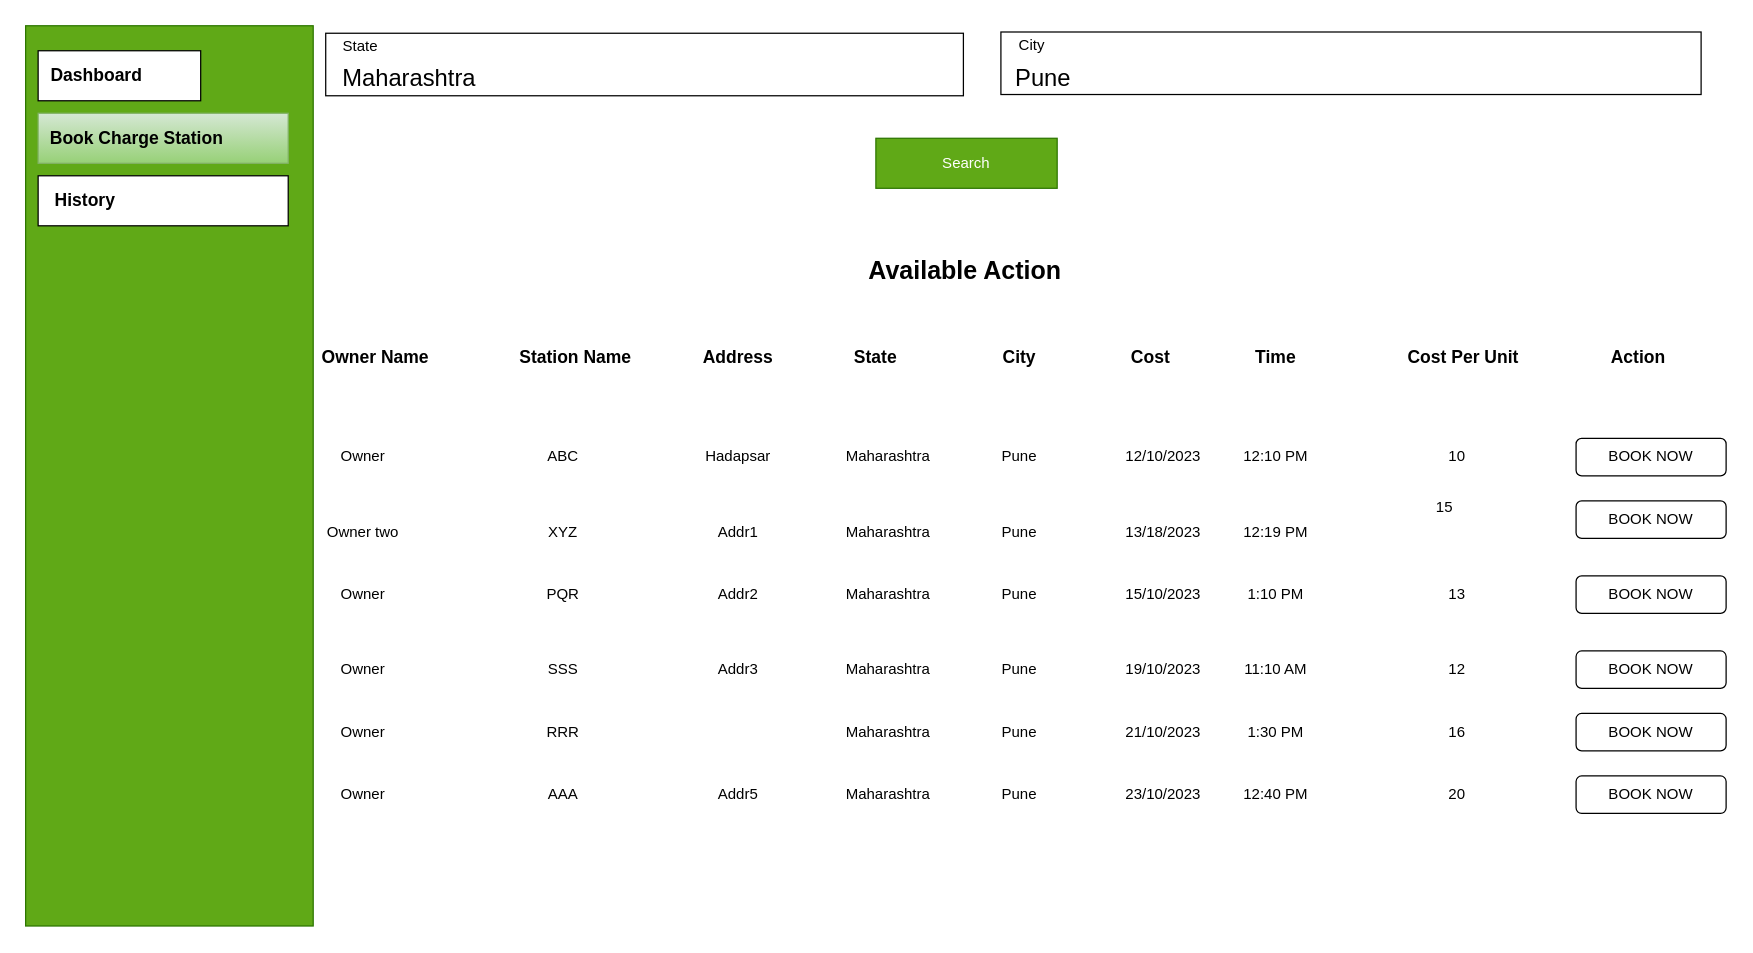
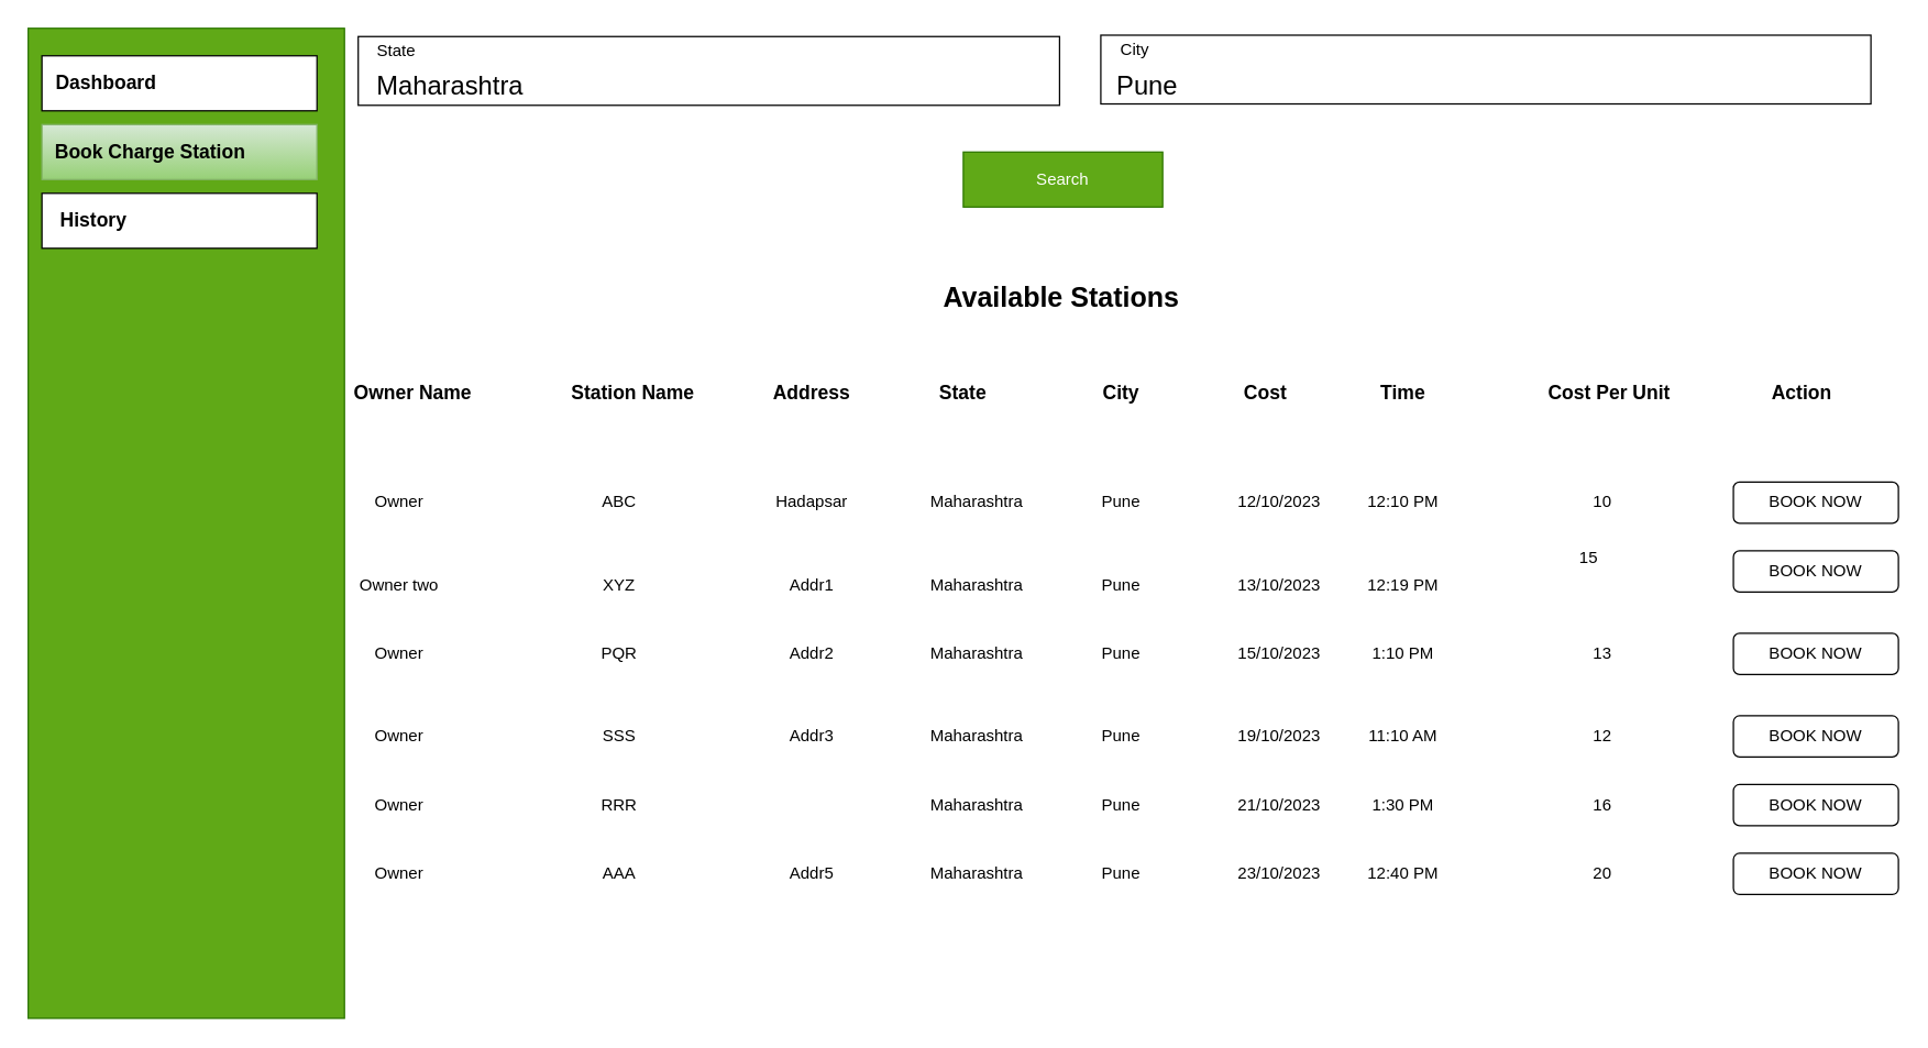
- <mxCell id="18" value="&lt;font size=&quot;1&quot;&gt;&lt;b&gt;&amp;nbsp;&amp;nbsp; &lt;/b&gt;&lt;b style=&quot;font-size: 14px;&quot;&gt;Dashboard&lt;/b&gt;&lt;/font&gt;" style="rounded=0;whiteSpace=wrap;html=1;align=left;" vertex="1" parent="1"><mxGeometry x="30" y="40" width="130" height="40" as="geometry" /></mxCell>
+ <mxCell id="18" value="&lt;font size=&quot;1&quot;&gt;&lt;b&gt;&amp;nbsp;&amp;nbsp; &lt;/b&gt;&lt;b style=&quot;font-size: 14px;&quot;&gt;Dashboard&lt;/b&gt;&lt;/font&gt;" style="rounded=0;whiteSpace=wrap;html=1;align=left;" vertex="1" parent="1"><mxGeometry x="30" y="40" width="200" height="40" as="geometry" /></mxCell>
- <mxCell id="7" value="&lt;font style=&quot;font-size: 20px;&quot;&gt;&lt;b&gt;Available Action&lt;/b&gt;&lt;/font&gt;" style="text;html=1;strokeColor=none;fillColor=none;align=center;verticalAlign=middle;whiteSpace=wrap;rounded=0;" vertex="1" parent="1"><mxGeometry x="620" y="190" width="302.5" height="50" as="geometry" /></mxCell>
+ <mxCell id="7" value="&lt;font style=&quot;font-size: 20px;&quot;&gt;&lt;b&gt;Available Stations&lt;/b&gt;&lt;/font&gt;" style="text;html=1;strokeColor=none;fillColor=none;align=center;verticalAlign=middle;whiteSpace=wrap;rounded=0;" vertex="1" parent="1"><mxGeometry x="620" y="190" width="302.5" height="50" as="geometry" /></mxCell>
- <mxCell id="51" value="13/18/2023" style="text;html=1;strokeColor=none;fillColor=none;align=center;verticalAlign=middle;whiteSpace=wrap;rounded=0;" vertex="1" parent="1"><mxGeometry x="890" y="410" width="80" height="30" as="geometry" /></mxCell>
+ <mxCell id="51" value="13/10/2023" style="text;html=1;strokeColor=none;fillColor=none;align=center;verticalAlign=middle;whiteSpace=wrap;rounded=0;" vertex="1" parent="1"><mxGeometry x="890" y="410" width="80" height="30" as="geometry" /></mxCell>
